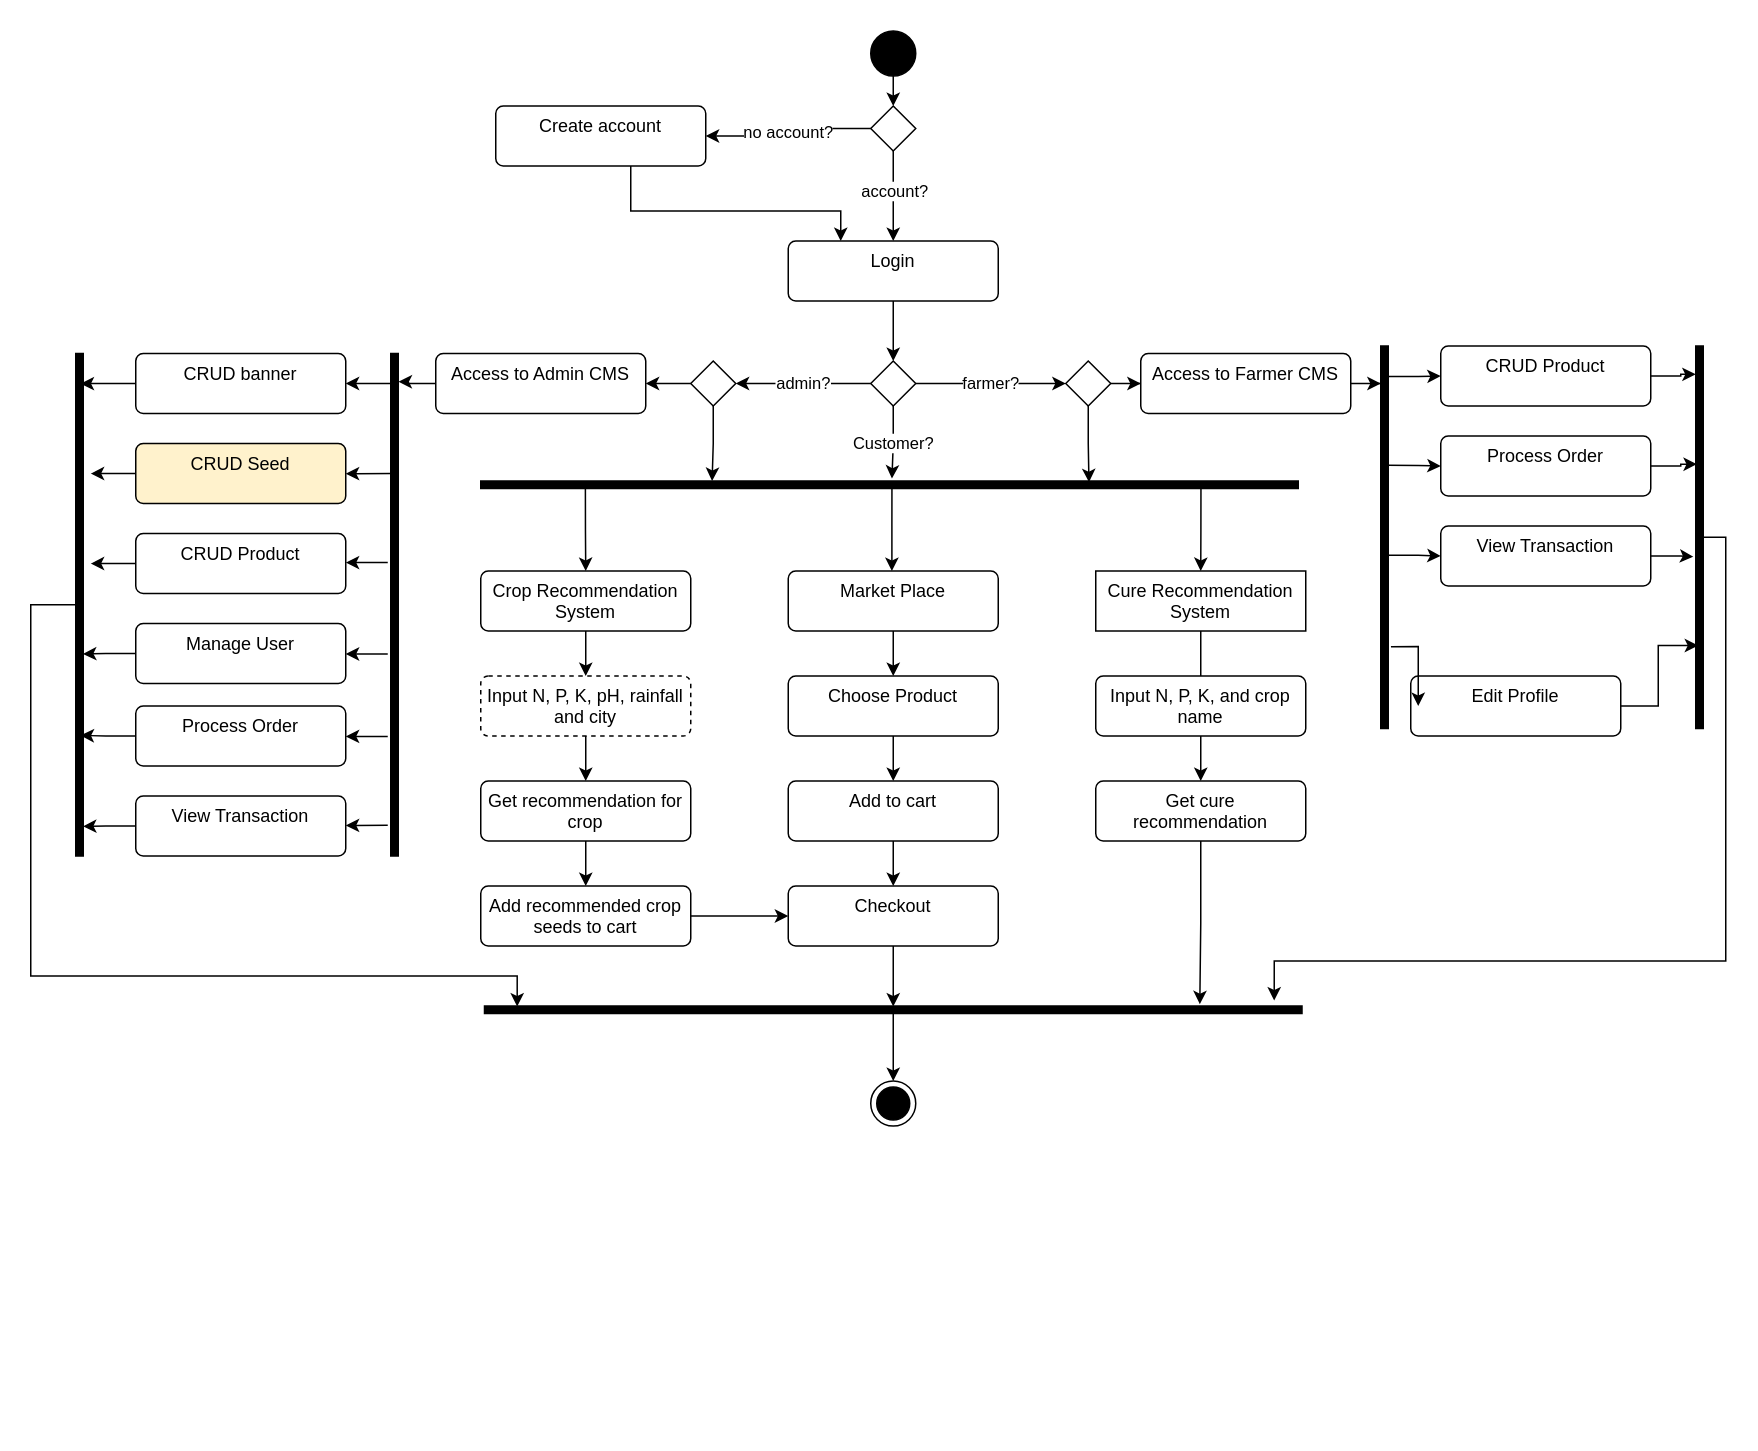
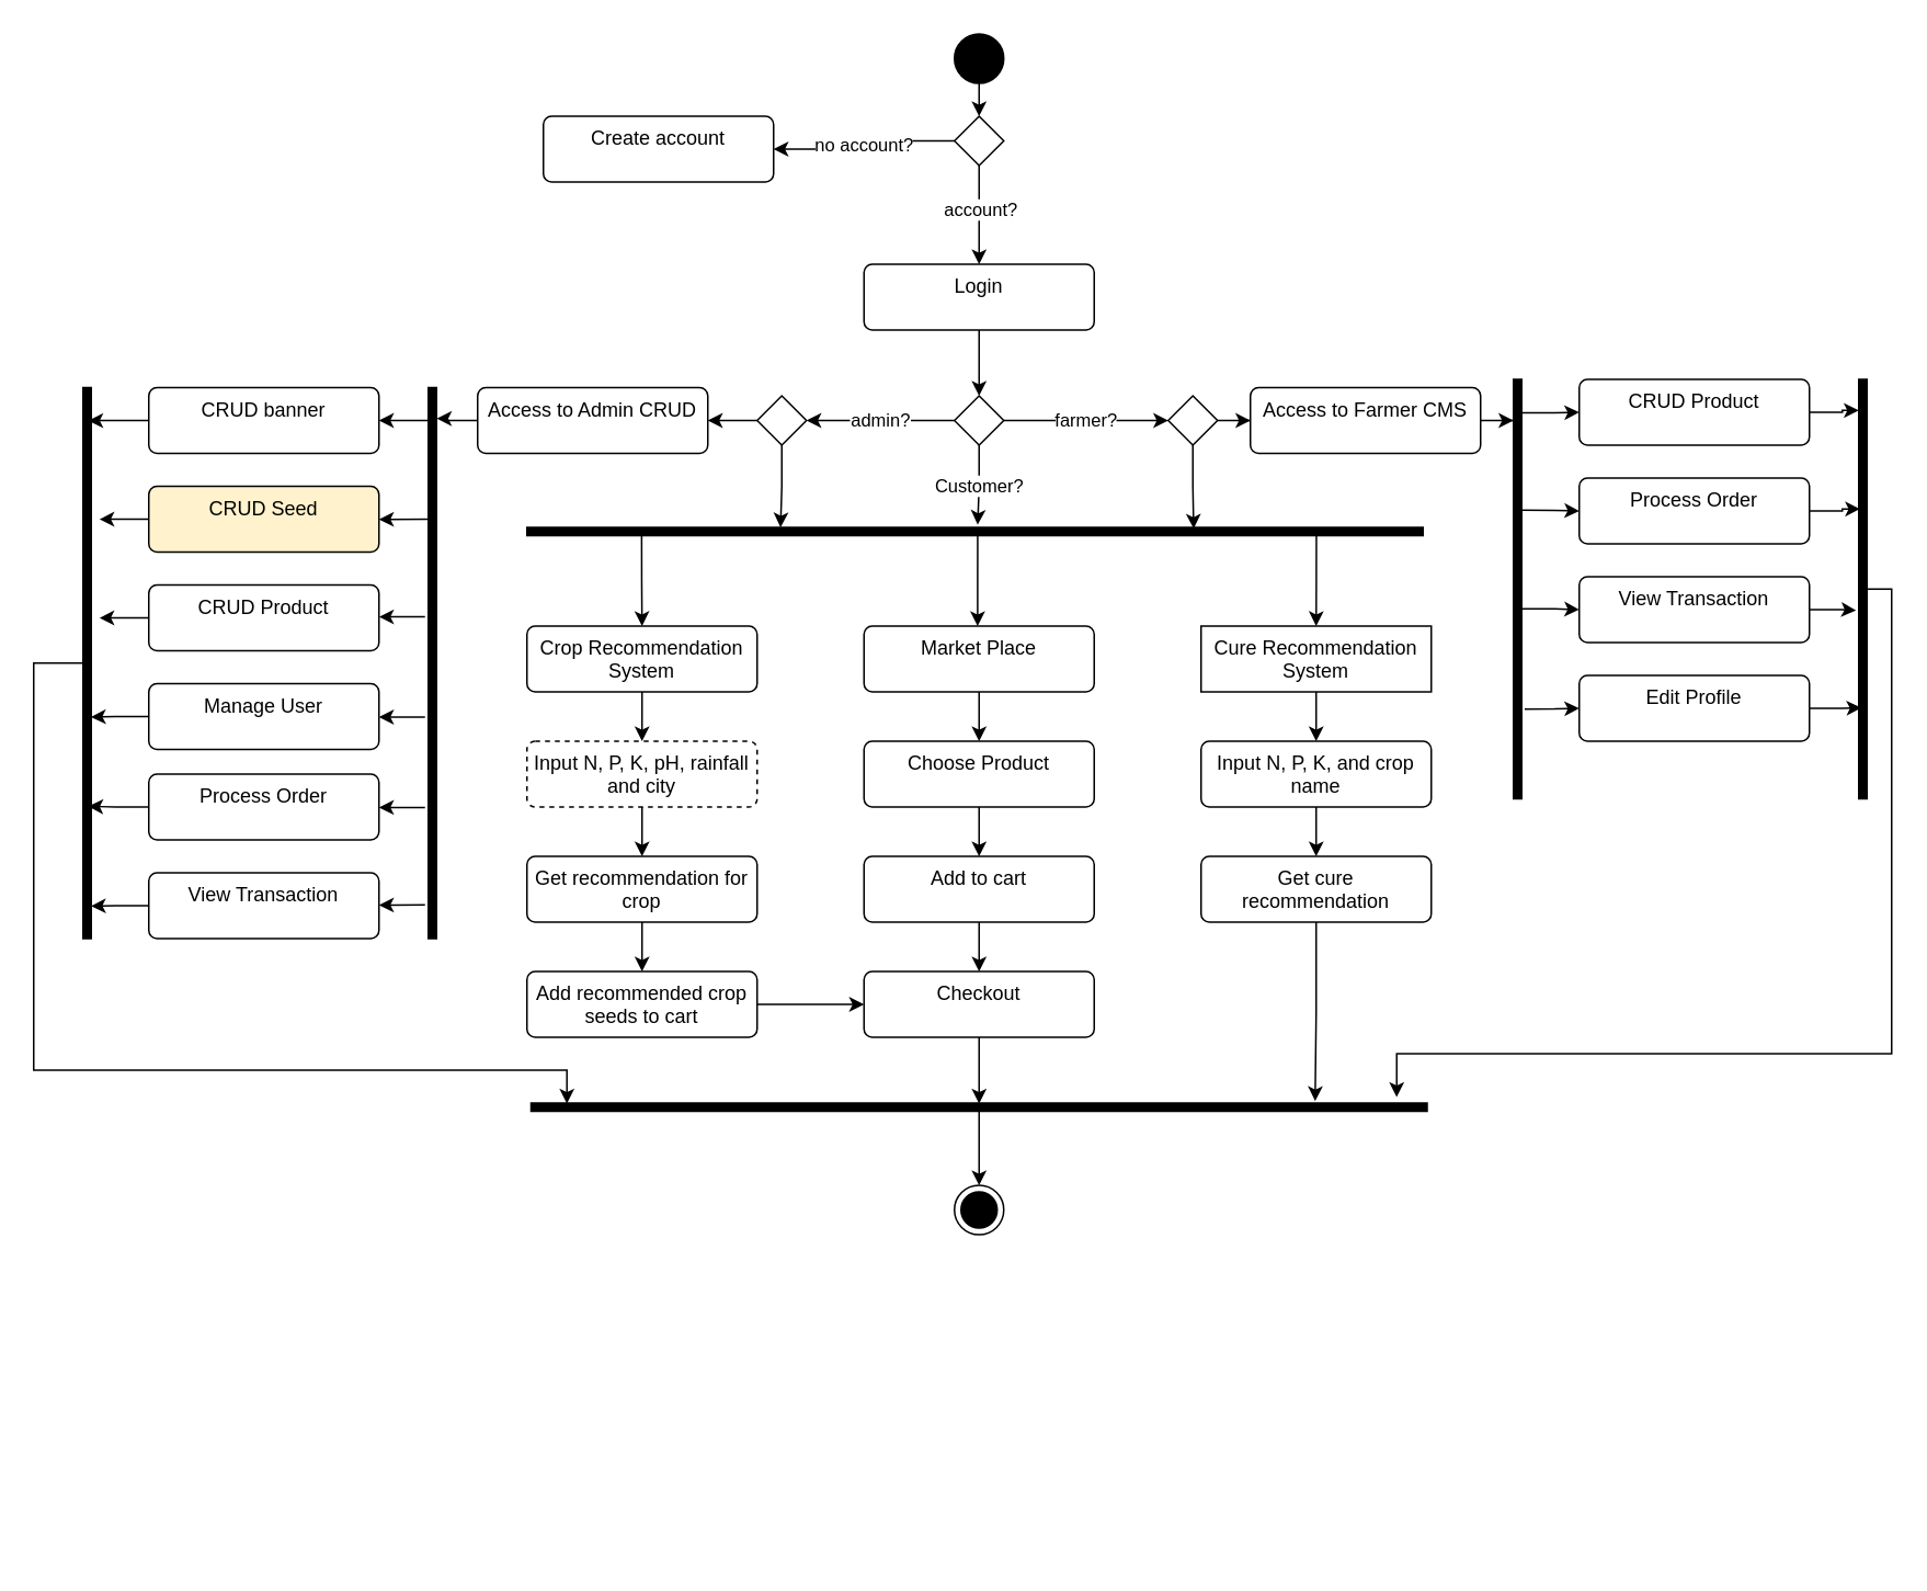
- <mxCell id="29" style="edgeStyle=orthogonalEdgeStyle;rounded=0;orthogonalLoop=1;jettySize=auto;html=1;entryX=0.25;entryY=0;entryDx=0;entryDy=0;" edge="1" parent="1" source="30" target="32"><mxGeometry relative="1" as="geometry"><Array as="points"><mxPoint x="420" y="140" /><mxPoint x="560" y="140" /></Array></mxGeometry></mxCell>
- <mxCell id="44" value="Access to Admin CMS" style="html=1;align=center;verticalAlign=top;rounded=1;absoluteArcSize=1;arcSize=10;dashed=0;whiteSpace=wrap;" vertex="1" parent="1"><mxGeometry x="290" y="235" width="140" height="40" as="geometry" /></mxCell>
+ <mxCell id="44" value="Access to Admin CRUD" style="html=1;align=center;verticalAlign=top;rounded=1;absoluteArcSize=1;arcSize=10;dashed=0;whiteSpace=wrap;" vertex="1" parent="1"><mxGeometry x="290" y="235" width="140" height="40" as="geometry" /></mxCell>
- <mxCell id="5" style="edgeStyle=orthogonalEdgeStyle;rounded=0;orthogonalLoop=1;jettySize=auto;html=1;entryX=0.5;entryY=0;entryDx=0;entryDy=0;endArrow=none;" edge="1" parent="1" source="6" target="21"><mxGeometry relative="1" as="geometry" /></mxCell>
+ <mxCell id="5" style="edgeStyle=orthogonalEdgeStyle;rounded=0;orthogonalLoop=1;jettySize=auto;html=1;entryX=0.5;entryY=0;entryDx=0;entryDy=0;" edge="1" parent="1" source="6" target="21"><mxGeometry relative="1" as="geometry" /></mxCell>
- <mxCell id="52" value="Edit Profile" style="html=1;align=center;verticalAlign=top;rounded=1;absoluteArcSize=1;arcSize=10;dashed=0;whiteSpace=wrap;" vertex="1" parent="1"><mxGeometry x="940" y="450" width="140" height="40" as="geometry" /></mxCell>
+ <mxCell id="52" value="Edit Profile" style="html=1;align=center;verticalAlign=top;rounded=1;absoluteArcSize=1;arcSize=10;dashed=0;whiteSpace=wrap;" vertex="1" parent="1"><mxGeometry x="960" y="410" width="140" height="40" as="geometry" /></mxCell>
